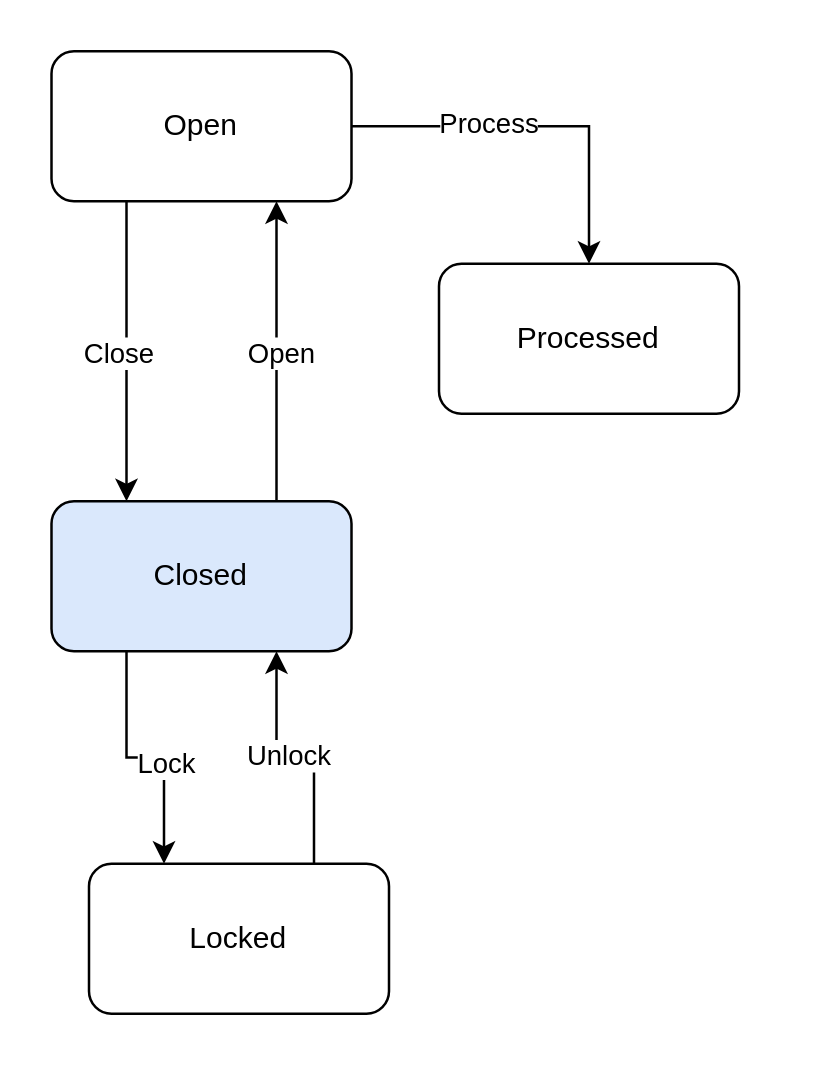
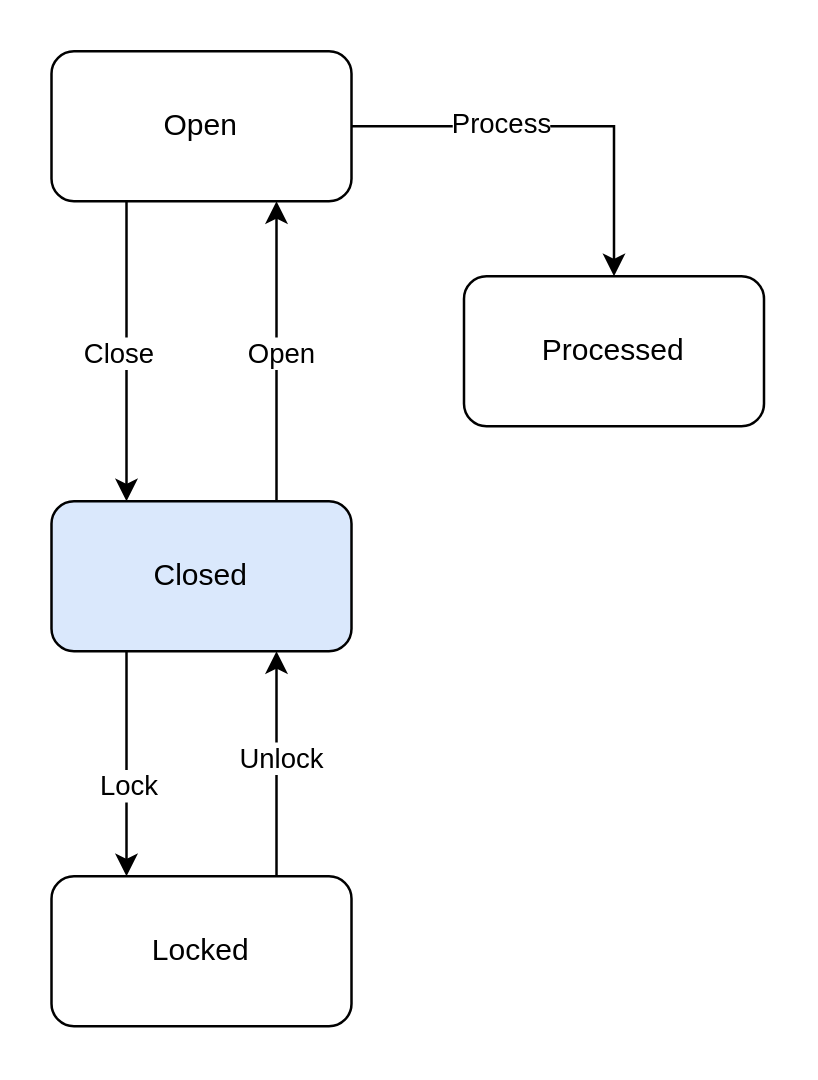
- <mxCell id="15" value="Processed" style="rounded=1;whiteSpace=wrap;html=1;" vertex="1" parent="1"><mxGeometry x="175" y="105" width="120" height="60" as="geometry" /></mxCell>
+ <mxCell id="15" value="Processed" style="rounded=1;whiteSpace=wrap;html=1;" vertex="1" parent="1"><mxGeometry x="185" y="110" width="120" height="60" as="geometry" /></mxCell>
- <mxCell id="14" value="Locked" style="rounded=1;whiteSpace=wrap;html=1;" vertex="1" parent="1"><mxGeometry x="35" y="345" width="120" height="60" as="geometry" /></mxCell>
+ <mxCell id="14" value="Locked" style="rounded=1;whiteSpace=wrap;html=1;" vertex="1" parent="1"><mxGeometry x="20" y="350" width="120" height="60" as="geometry" /></mxCell>
